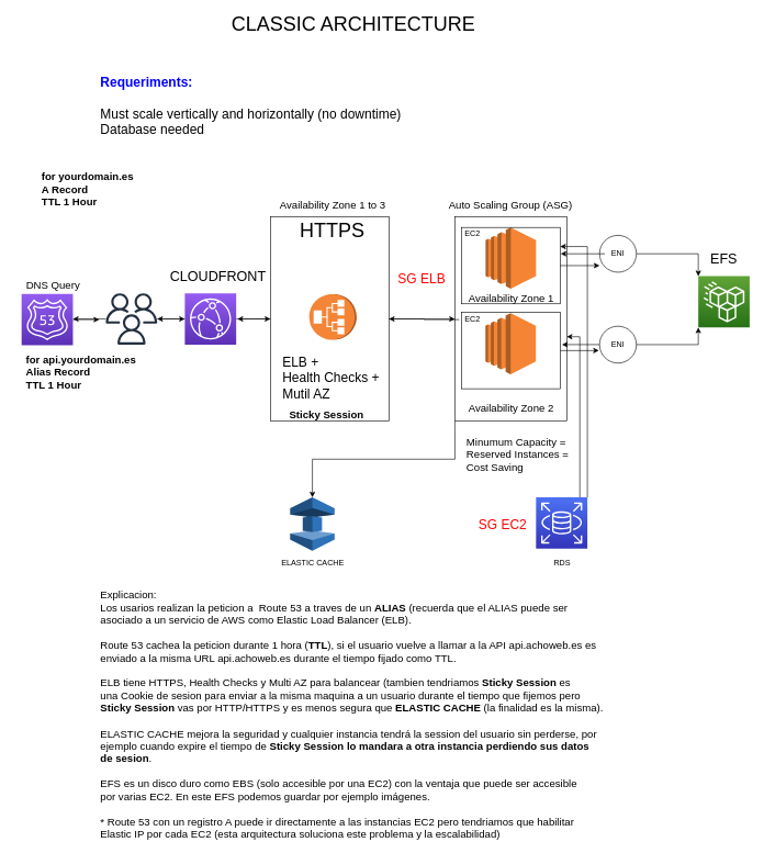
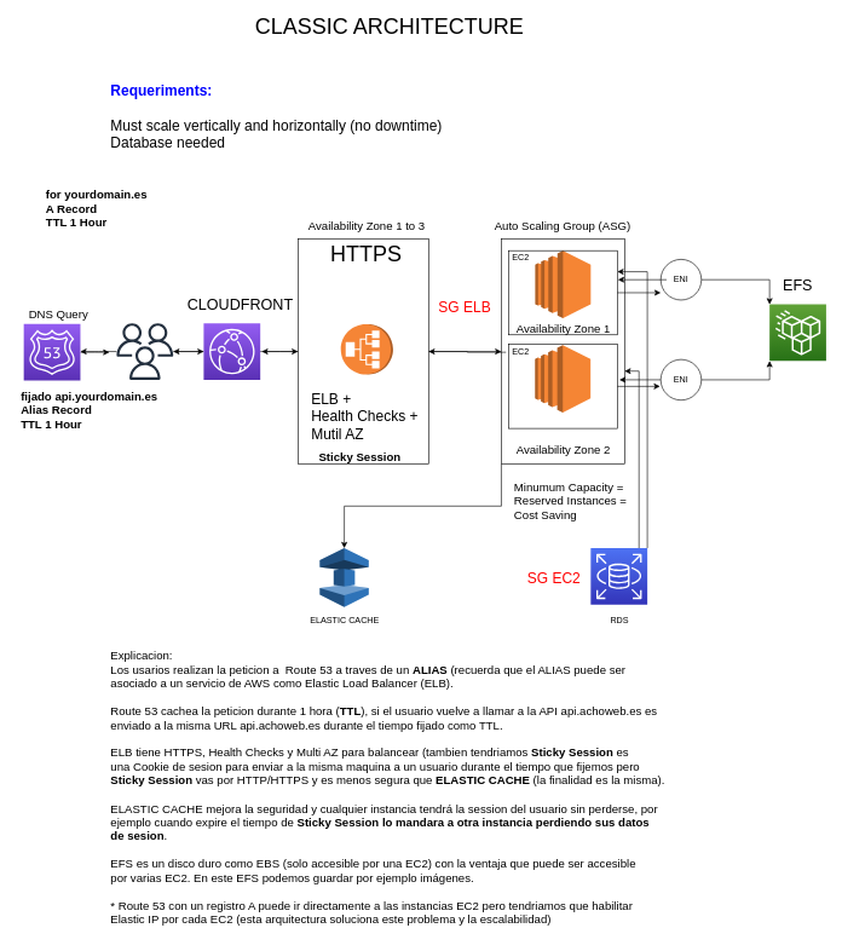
- <mxCell id="23" value="&lt;div style=&quot;text-align: left&quot;&gt;&lt;b style=&quot;font-size: 16px&quot;&gt;for api.yourdomain.es&lt;/b&gt;&lt;/div&gt;&lt;font style=&quot;font-size: 16px&quot;&gt;&lt;div style=&quot;text-align: left&quot;&gt;&lt;b&gt;Alias Record&lt;/b&gt;&lt;/div&gt;&lt;b&gt;&lt;div style=&quot;text-align: left&quot;&gt;&lt;b&gt;TTL 1 Hour&lt;/b&gt;&lt;/div&gt;&lt;/b&gt;&lt;/font&gt;" style="text;html=1;align=center;verticalAlign=middle;resizable=0;points=[];autosize=1;" parent="1" vertex="1"><mxGeometry x="32" y="540" width="180" height="50" as="geometry" /></mxCell>
+ <mxCell id="23" value="&lt;div style=&quot;text-align: left&quot;&gt;&lt;b style=&quot;font-size: 16px&quot;&gt;fijado api.yourdomain.es&lt;/b&gt;&lt;/div&gt;&lt;font style=&quot;font-size: 16px&quot;&gt;&lt;div style=&quot;text-align: left&quot;&gt;&lt;b&gt;Alias Record&lt;/b&gt;&lt;/div&gt;&lt;b&gt;&lt;div style=&quot;text-align: left&quot;&gt;&lt;b&gt;TTL 1 Hour&lt;/b&gt;&lt;/div&gt;&lt;/b&gt;&lt;/font&gt;" style="text;html=1;align=center;verticalAlign=middle;resizable=0;points=[];autosize=1;" parent="1" vertex="1"><mxGeometry x="32" y="540" width="180" height="50" as="geometry" /></mxCell>
